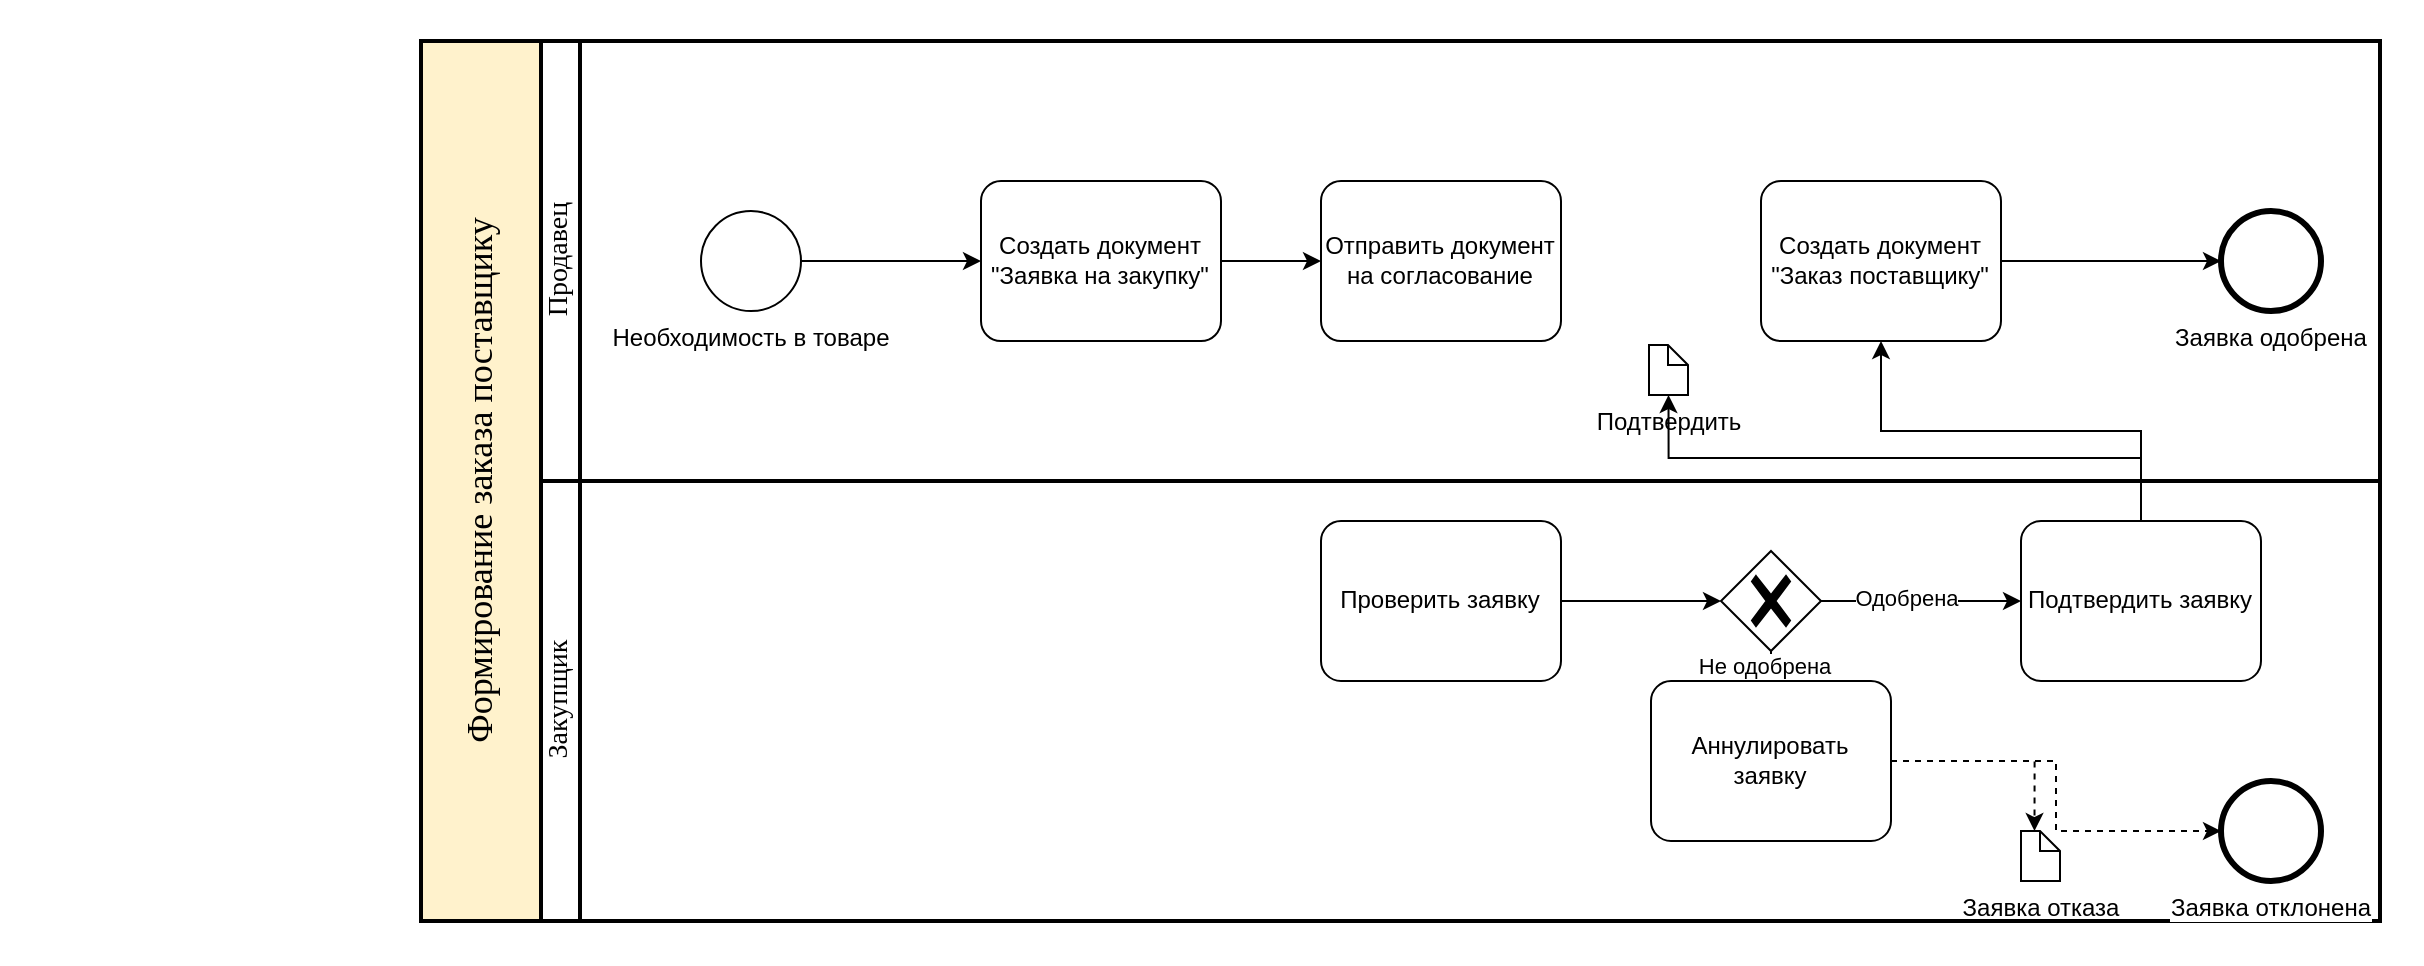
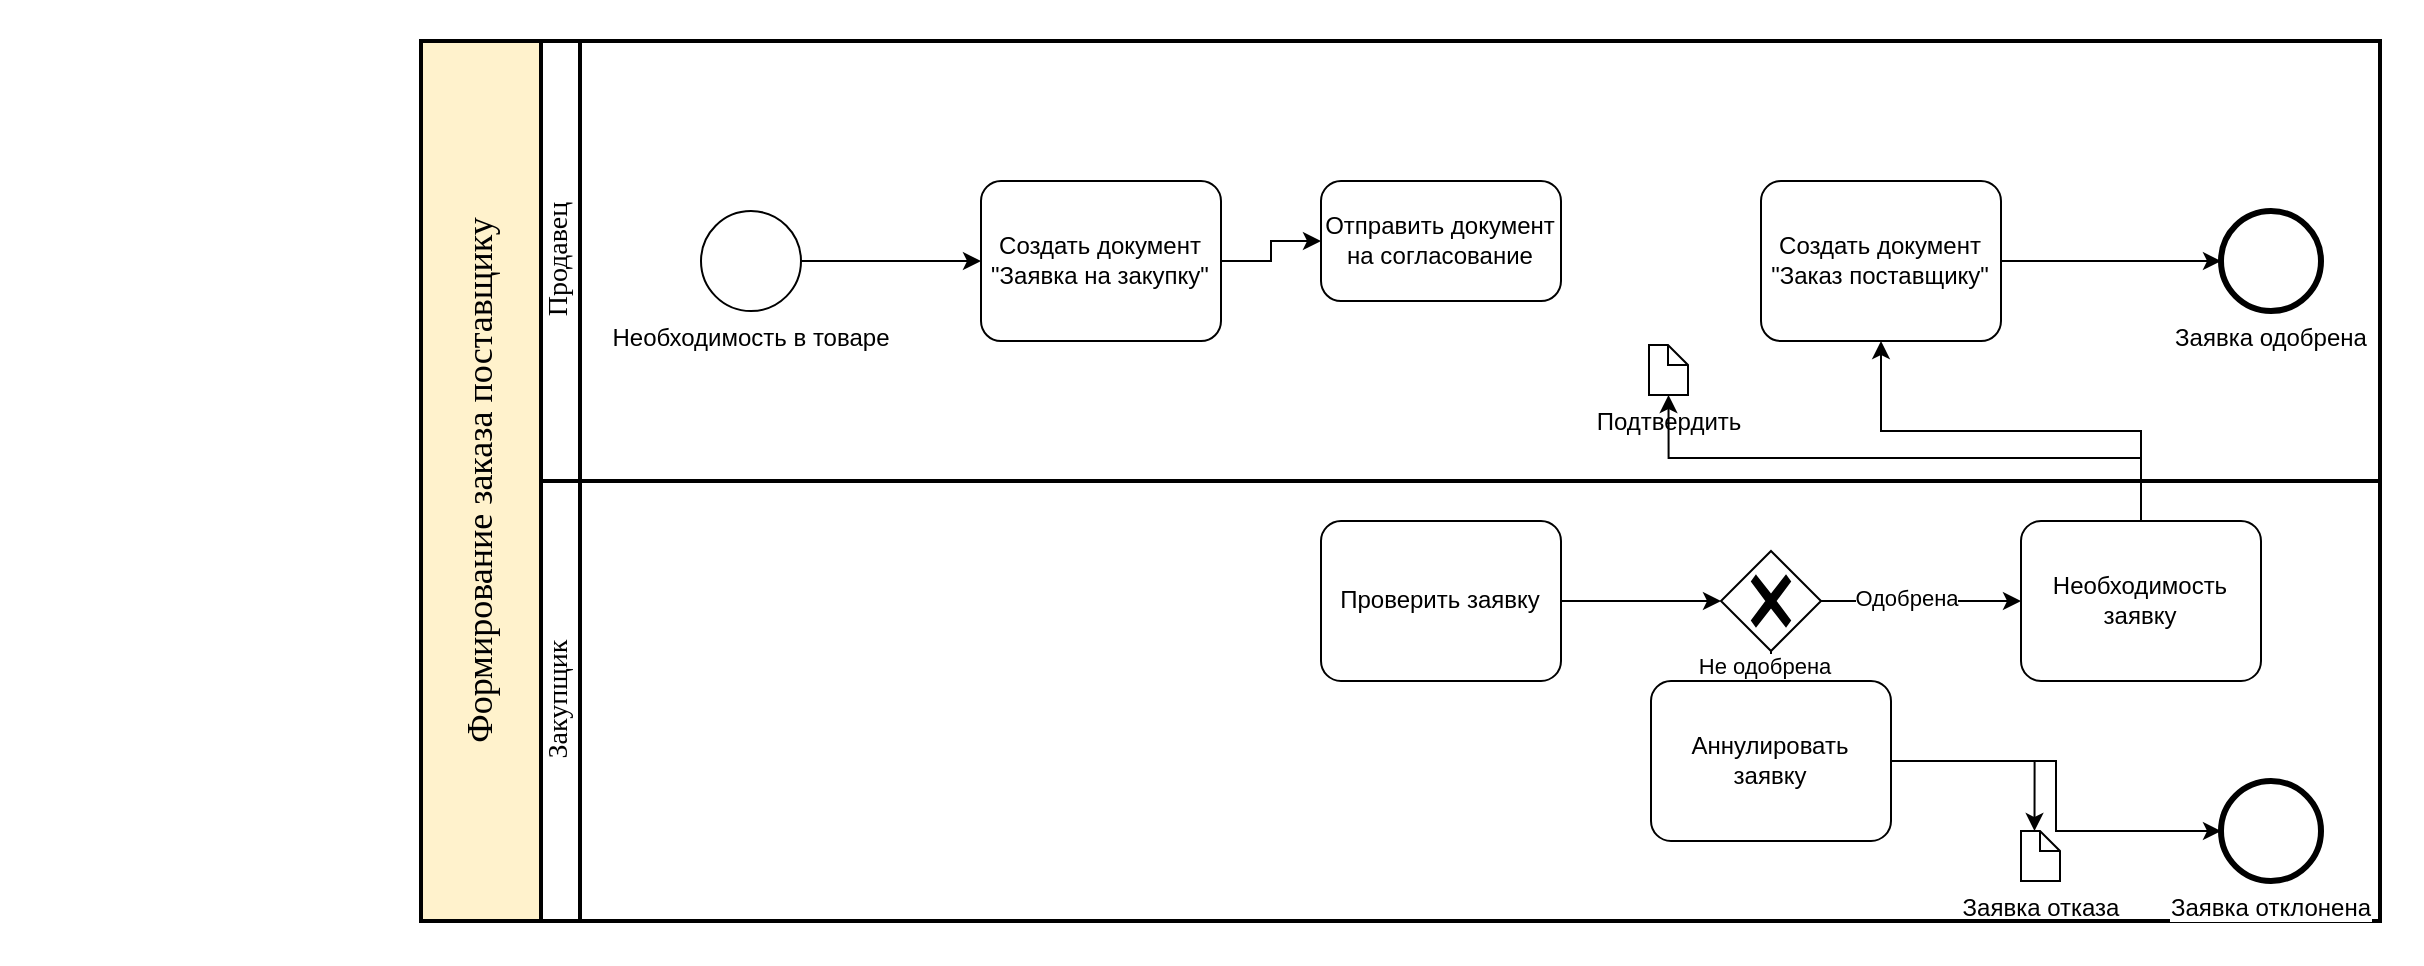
- <mxCell id="7" value="Отправить документ на согласование" style="points=[[0.25,0,0],[0.5,0,0],[0.75,0,0],[1,0.25,0],[1,0.5,0],[1,0.75,0],[0.75,1,0],[0.5,1,0],[0.25,1,0],[0,0.75,0],[0,0.5,0],[0,0.25,0]];shape=mxgraph.bpmn.task;whiteSpace=wrap;rectStyle=rounded;size=10;html=1;container=1;expand=0;collapsible=0;taskMarker=abstract;" vertex="1" parent="3"><mxGeometry x="390.5" y="70.0" width="120" height="80" as="geometry" /></mxCell>
+ <mxCell id="7" value="Отправить документ на согласование" style="points=[[0.25,0,0],[0.5,0,0],[0.75,0,0],[1,0.25,0],[1,0.5,0],[1,0.75,0],[0.75,1,0],[0.5,1,0],[0.25,1,0],[0,0.75,0],[0,0.5,0],[0,0.25,0]];shape=mxgraph.bpmn.task;whiteSpace=wrap;rectStyle=rounded;size=10;html=1;container=1;expand=0;collapsible=0;taskMarker=abstract;" vertex="1" parent="3"><mxGeometry x="390.5" y="70.0" width="120" height="60" as="geometry" /></mxCell>
- <mxCell id="24" value="Подтвердить заявку" style="points=[[0.25,0,0],[0.5,0,0],[0.75,0,0],[1,0.25,0],[1,0.5,0],[1,0.75,0],[0.75,1,0],[0.5,1,0],[0.25,1,0],[0,0.75,0],[0,0.5,0],[0,0.25,0]];shape=mxgraph.bpmn.task;whiteSpace=wrap;rectStyle=rounded;size=10;html=1;container=1;expand=0;collapsible=0;taskMarker=abstract;" vertex="1" parent="13"><mxGeometry x="740.5" y="19.98" width="120" height="80" as="geometry" /></mxCell>
+ <mxCell id="24" value="Необходимость заявку" style="points=[[0.25,0,0],[0.5,0,0],[0.75,0,0],[1,0.25,0],[1,0.5,0],[1,0.75,0],[0.75,1,0],[0.5,1,0],[0.25,1,0],[0,0.75,0],[0,0.5,0],[0,0.25,0]];shape=mxgraph.bpmn.task;whiteSpace=wrap;rectStyle=rounded;size=10;html=1;container=1;expand=0;collapsible=0;taskMarker=abstract;" vertex="1" parent="13"><mxGeometry x="740.5" y="19.98" width="120" height="80" as="geometry" /></mxCell>
- <mxCell id="23" style="edgeStyle=orthogonalEdgeStyle;rounded=0;orthogonalLoop=1;jettySize=auto;html=1;exitX=1;exitY=0.5;exitDx=0;exitDy=0;exitPerimeter=0;entryX=0;entryY=0;entryDx=6.75;entryDy=0;entryPerimeter=0;dashed=1;" edge="1" parent="13" source="18" target="22"><mxGeometry relative="1" as="geometry" /></mxCell>
+ <mxCell id="23" style="edgeStyle=orthogonalEdgeStyle;rounded=0;orthogonalLoop=1;jettySize=auto;html=1;exitX=1;exitY=0.5;exitDx=0;exitDy=0;exitPerimeter=0;entryX=0;entryY=0;entryDx=6.75;entryDy=0;entryPerimeter=0;" edge="1" parent="13" source="18" target="22"><mxGeometry relative="1" as="geometry" /></mxCell>
- <mxCell id="17" style="edgeStyle=orthogonalEdgeStyle;rounded=0;orthogonalLoop=1;jettySize=auto;html=1;exitX=1;exitY=0.5;exitDx=0;exitDy=0;exitPerimeter=0;dashed=1;" edge="1" parent="13" source="18" target="21"><mxGeometry relative="1" as="geometry" /></mxCell>
+ <mxCell id="17" style="edgeStyle=orthogonalEdgeStyle;rounded=0;orthogonalLoop=1;jettySize=auto;html=1;exitX=1;exitY=0.5;exitDx=0;exitDy=0;exitPerimeter=0;" edge="1" parent="13" source="18" target="21"><mxGeometry relative="1" as="geometry" /></mxCell>
